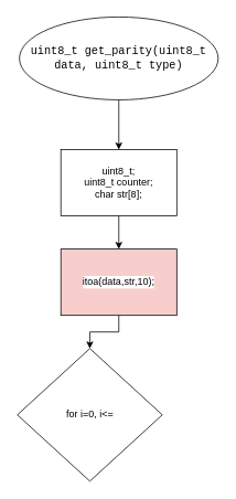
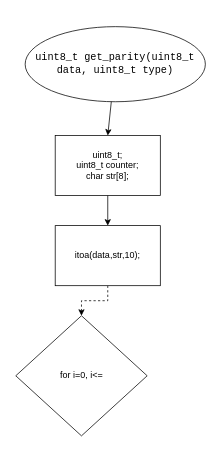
- <mxCell id="2" value="&lt;span style=&quot;font-family: ui-monospace, SFMono-Regular, &amp;quot;SF Mono&amp;quot;, Menlo, Consolas, &amp;quot;Liberation Mono&amp;quot;, monospace; font-size: 13.6px; text-align: left; background-color: rgb(255, 255, 255);&quot;&gt;uint8_t get_parity(uint8_t data, uint8_t type)&lt;/span&gt;" style="ellipse;whiteSpace=wrap;html=1;" vertex="1" parent="1"><mxGeometry x="23" y="20" width="240" height="100" as="geometry" /></mxCell>
+ <mxCell id="2" value="&lt;span style=&quot;font-family: ui-monospace, SFMono-Regular, &amp;quot;SF Mono&amp;quot;, Menlo, Consolas, &amp;quot;Liberation Mono&amp;quot;, monospace; font-size: 13.6px; text-align: left; background-color: rgb(255, 255, 255);&quot;&gt;uint8_t get_parity(uint8_t data, uint8_t type)&lt;/span&gt;" style="ellipse;whiteSpace=wrap;html=1;" vertex="1" parent="1"><mxGeometry x="33" y="35" width="240" height="100" as="geometry" /></mxCell>
- <mxCell id="6" value="itoa(data,str,10);" style="rounded=0;whiteSpace=wrap;html=1;labelBackgroundColor=#FFFFFF;fontColor=#000000;fillColor=#f8cecc;" vertex="1" parent="1"><mxGeometry x="73" y="300" width="140" height="80" as="geometry" /></mxCell>
+ <mxCell id="6" value="itoa(data,str,10);" style="rounded=0;whiteSpace=wrap;html=1;labelBackgroundColor=#FFFFFF;fontColor=#000000;" vertex="1" parent="1"><mxGeometry x="73" y="300" width="140" height="80" as="geometry" /></mxCell>
- <mxCell id="5" value="" style="edgeStyle=orthogonalEdgeStyle;rounded=0;orthogonalLoop=1;jettySize=auto;html=1;fontColor=#000000;" edge="1" parent="1" source="6" target="8"><mxGeometry relative="1" as="geometry" /></mxCell>
+ <mxCell id="5" value="" style="edgeStyle=orthogonalEdgeStyle;rounded=0;orthogonalLoop=1;jettySize=auto;html=1;fontColor=#000000;dashed=1;" edge="1" parent="1" source="6" target="8"><mxGeometry relative="1" as="geometry" /></mxCell>
